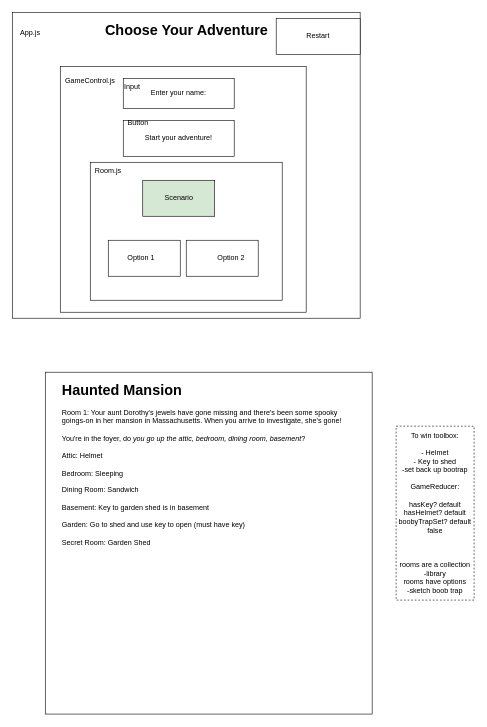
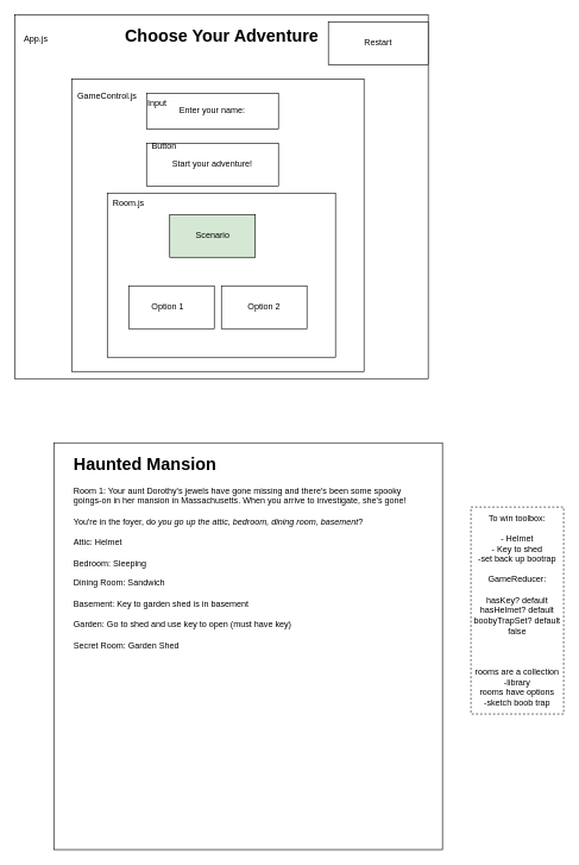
- <mxCell id="20" value="Option 2" style="text;html=1;strokeColor=none;fillColor=none;align=center;verticalAlign=middle;whiteSpace=wrap;rounded=0;" vertex="1" parent="1"><mxGeometry x="355" y="415" width="60" height="30" as="geometry" /></mxCell>
+ <mxCell id="20" value="Option 2" style="text;html=1;strokeColor=none;fillColor=none;align=center;verticalAlign=middle;whiteSpace=wrap;rounded=0;" vertex="1" parent="1"><mxGeometry x="340" y="415" width="60" height="30" as="geometry" /></mxCell>
